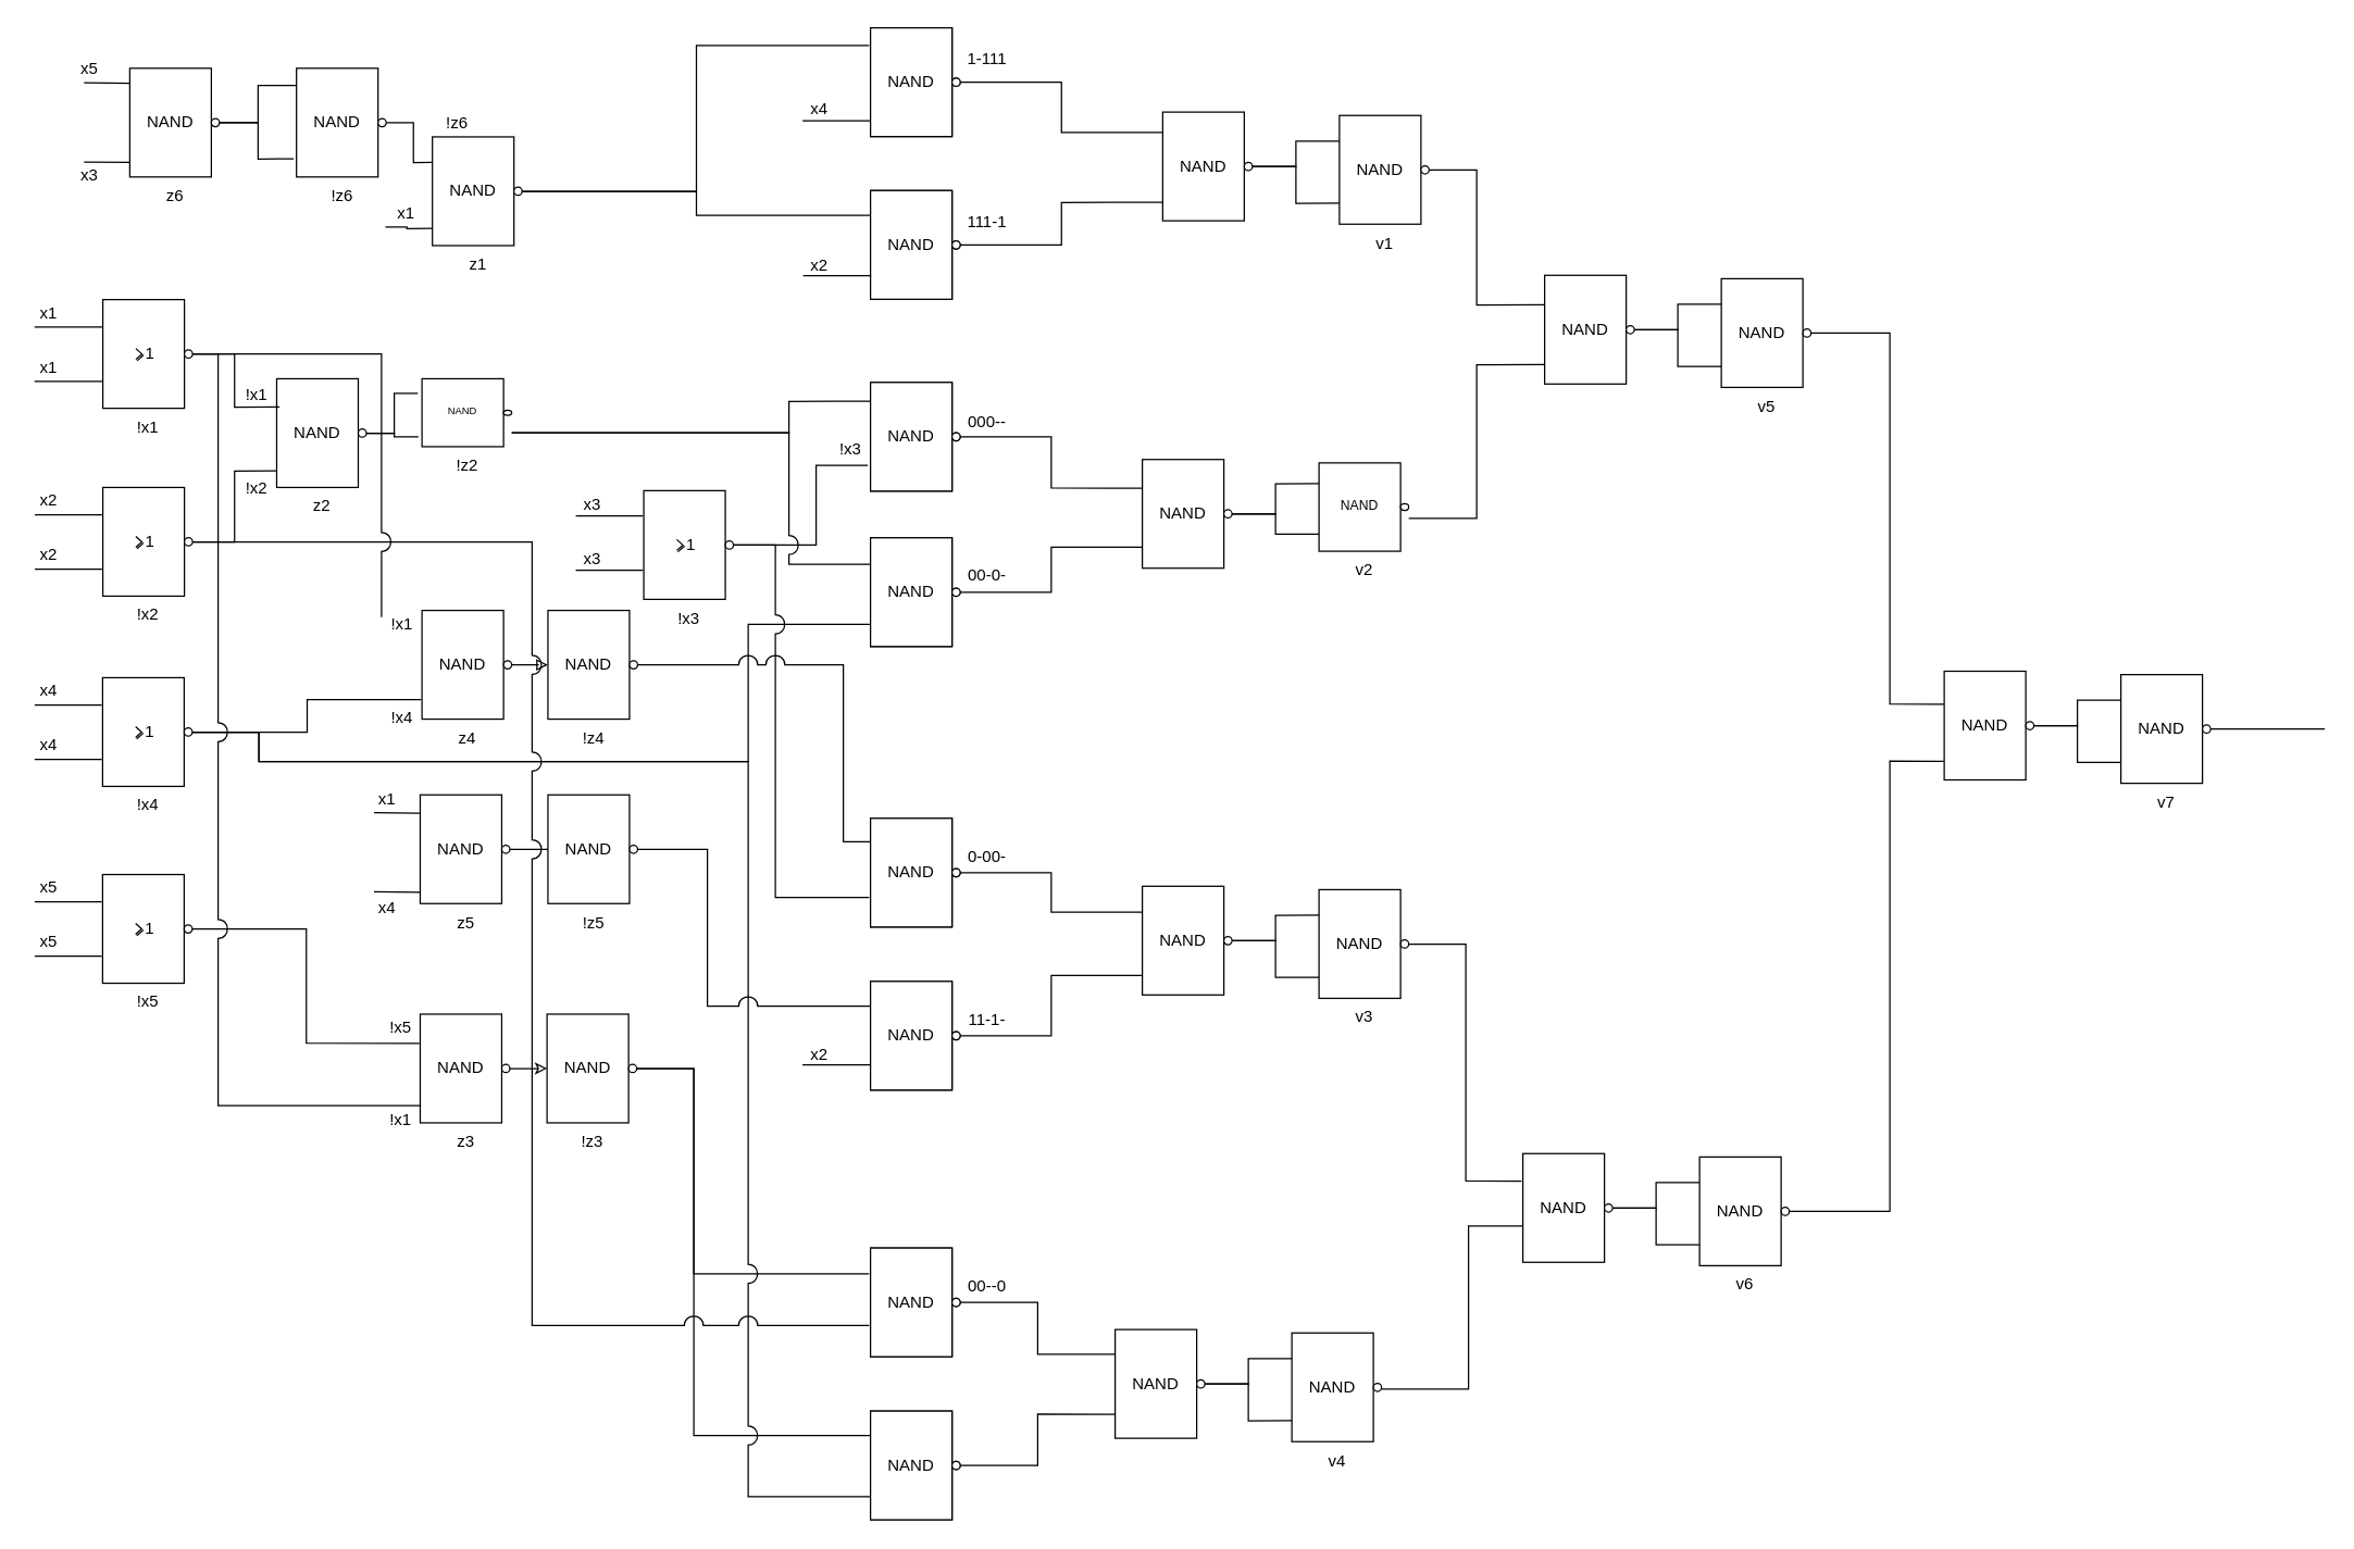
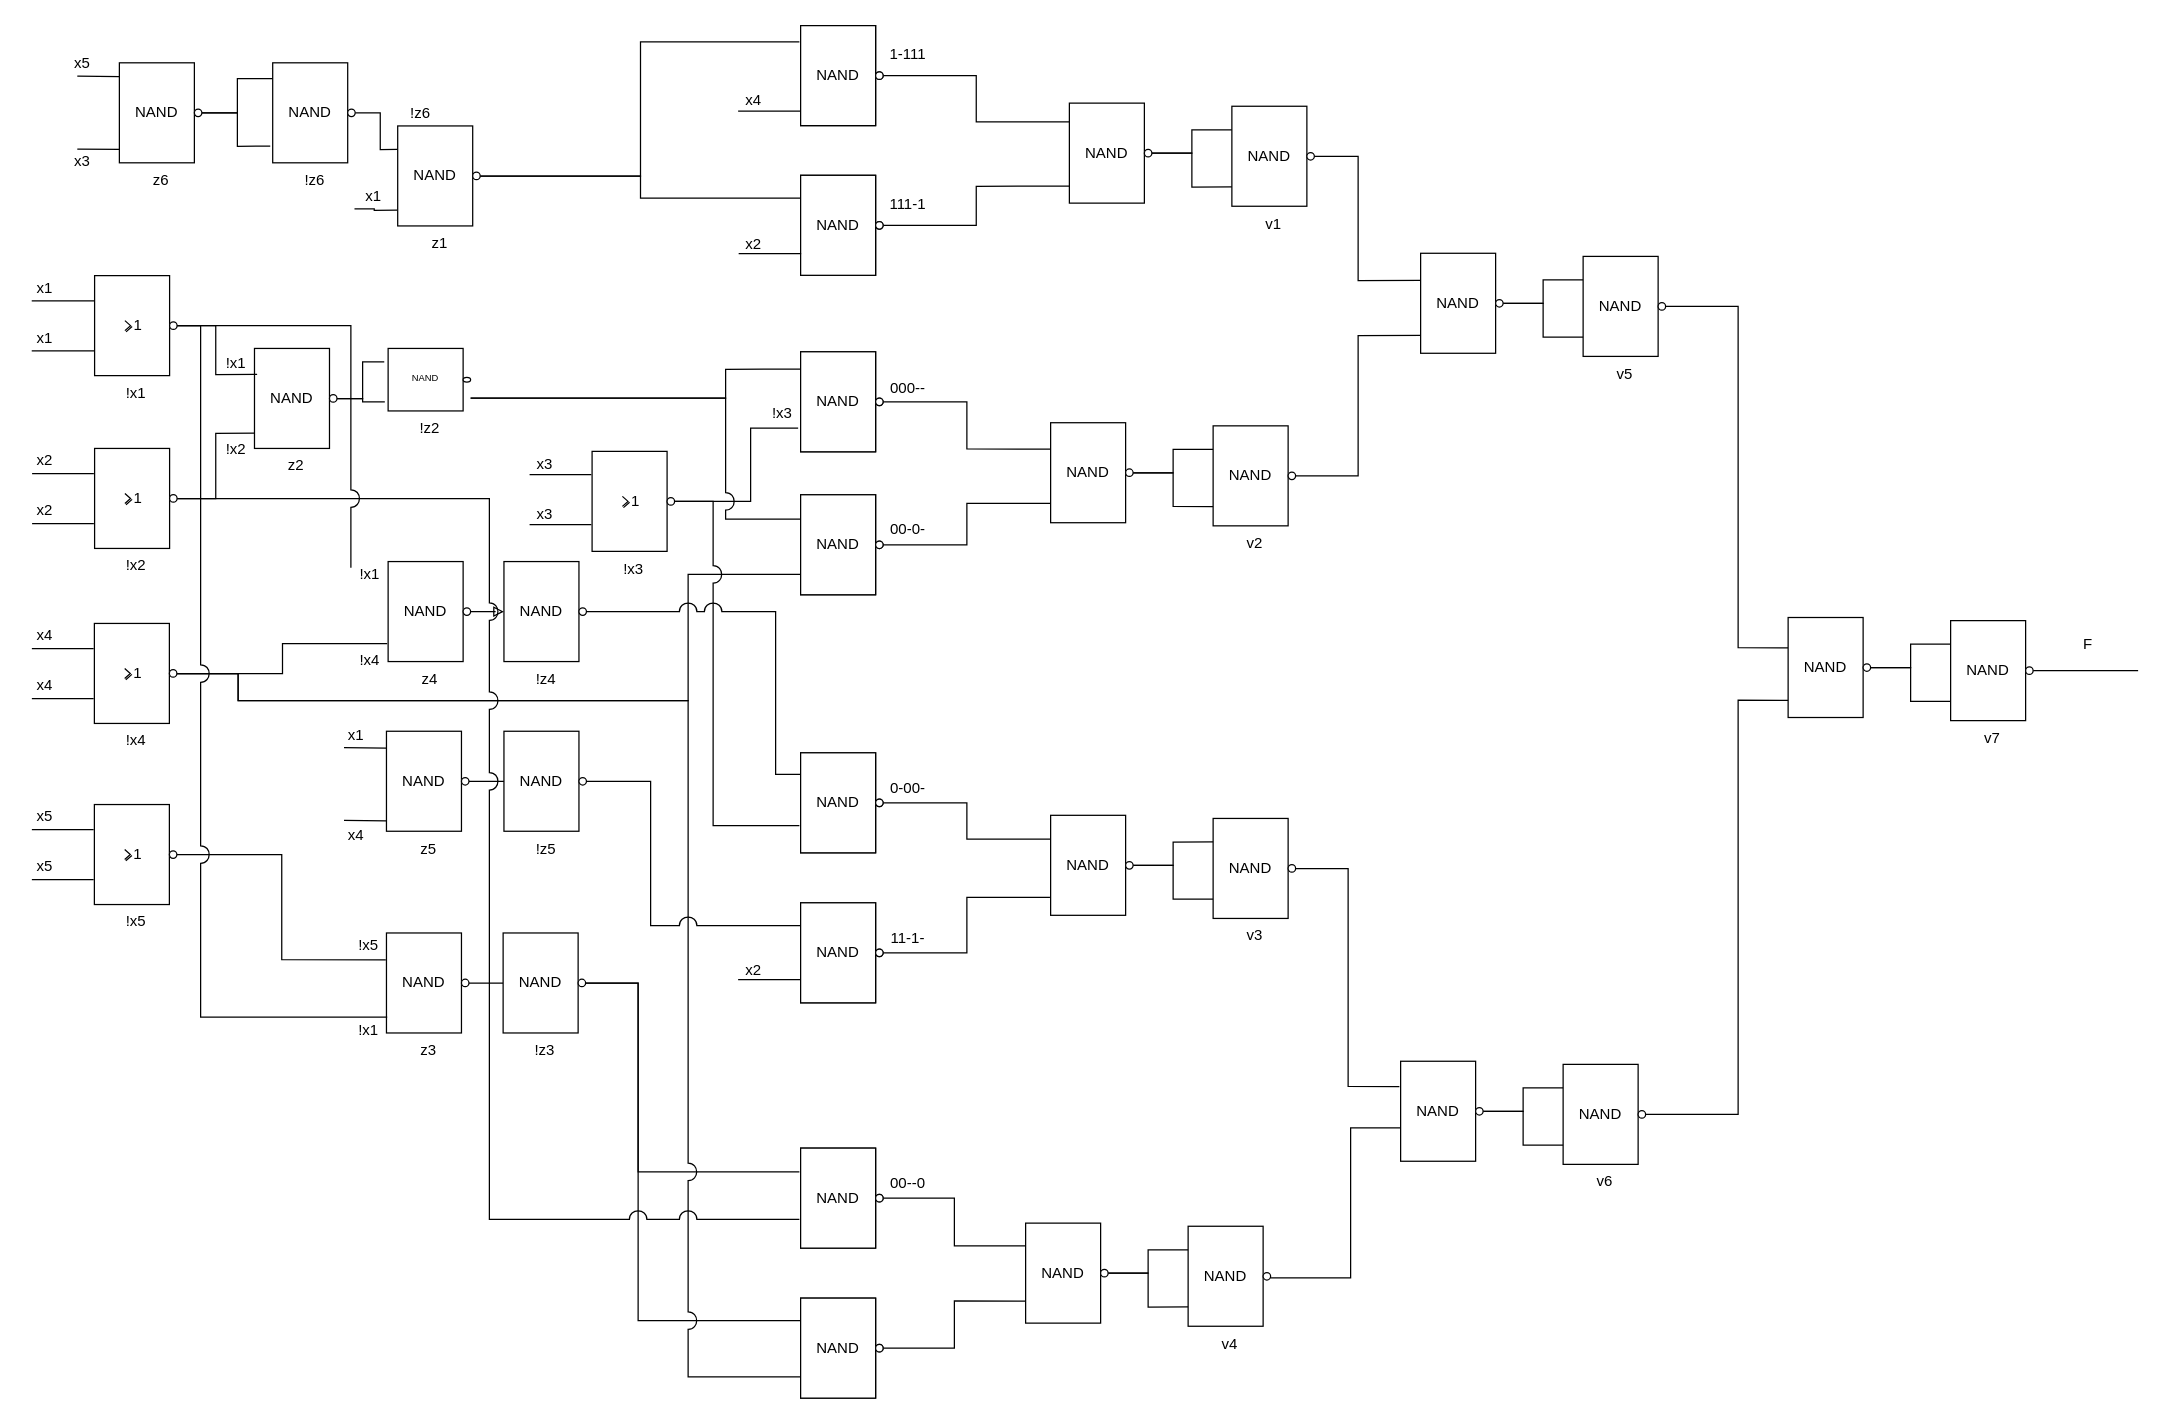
- <mxCell id="106" value="v2" style="verticalLabelPosition=bottom;shadow=0;dashed=0;align=center;html=1;verticalAlign=top;shape=mxgraph.electrical.iec_logic_gates.nand;fontFamily=Helvetica;fontSize=12;fontColor=#000000;strokeColor=#000000;fillColor=#ffffff;" parent="1" vertex="1"><mxGeometry x="970" y="340.18" width="66" height="65" as="geometry" /></mxCell>
+ <mxCell id="106" value="v2" style="verticalLabelPosition=bottom;shadow=0;dashed=0;align=center;html=1;verticalAlign=top;shape=mxgraph.electrical.iec_logic_gates.nand;fontFamily=Helvetica;fontSize=12;fontColor=#000000;strokeColor=#000000;fillColor=#ffffff;" parent="1" vertex="1"><mxGeometry x="970" y="340.18" width="66" height="80" as="geometry" /></mxCell>
+ <mxCell id="132" value="F" style="text;html=1;strokeColor=none;fillColor=none;align=center;verticalAlign=middle;whiteSpace=wrap;rounded=0;" parent="1" vertex="1"><mxGeometry x="1650" y="504.75" width="40" height="20" as="geometry" /></mxCell>
- <mxCell id="34" value="" style="edgeStyle=orthogonalEdgeStyle;rounded=0;orthogonalLoop=1;jettySize=auto;html=1;endArrow=classic;endFill=0;" edge="1" parent="1" source="35" target="36"><mxGeometry relative="1" as="geometry" /></mxCell>
+ <mxCell id="34" value="" style="edgeStyle=orthogonalEdgeStyle;rounded=0;orthogonalLoop=1;jettySize=auto;html=1;endArrow=none;endFill=0;" edge="1" parent="1" source="35" target="36"><mxGeometry relative="1" as="geometry" /></mxCell>
